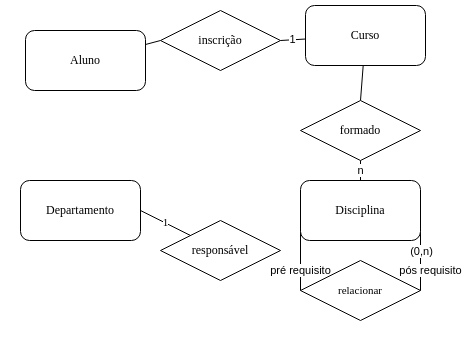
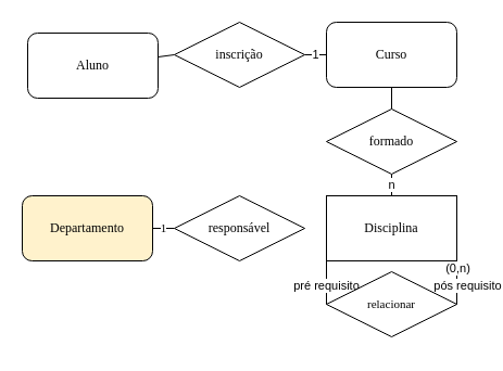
- <mxCell id="13" value="Curso" style="rounded=1;whiteSpace=wrap;html=1;fontFamily=Comic Sans MS;" vertex="1" parent="1"><mxGeometry x="305" y="5" width="120" height="60" as="geometry" /></mxCell>
+ <mxCell id="13" value="Curso" style="rounded=1;whiteSpace=wrap;html=1;fontFamily=Comic Sans MS;" vertex="1" parent="1"><mxGeometry x="300" y="20" width="120" height="60" as="geometry" /></mxCell>
- <mxCell id="17" value="inscrição" style="shape=rhombus;perimeter=rhombusPerimeter;whiteSpace=wrap;html=1;align=center;fontFamily=Comic Sans MS;" vertex="1" parent="1"><mxGeometry x="160" y="10" width="120" height="60" as="geometry" /></mxCell>
+ <mxCell id="17" value="inscrição" style="shape=rhombus;perimeter=rhombusPerimeter;whiteSpace=wrap;html=1;align=center;fontFamily=Comic Sans MS;" vertex="1" parent="1"><mxGeometry x="160" y="20" width="120" height="60" as="geometry" /></mxCell>
- <mxCell id="2" value="Departamento" style="rounded=1;whiteSpace=wrap;html=1;fontFamily=Comic Sans MS;" vertex="1" parent="1"><mxGeometry x="20" y="180" width="120" height="60" as="geometry" /></mxCell>
+ <mxCell id="2" value="Departamento" style="rounded=1;whiteSpace=wrap;html=1;fontFamily=Comic Sans MS;fillColor=#fff2cc;" vertex="1" parent="1"><mxGeometry x="20" y="180" width="120" height="60" as="geometry" /></mxCell>
- <mxCell id="7" value="Disciplina" style="rounded=1;whiteSpace=wrap;html=1;fontFamily=Comic Sans MS;" vertex="1" parent="1"><mxGeometry x="300" y="180" width="120" height="60" as="geometry" /></mxCell>
+ <mxCell id="7" value="Disciplina" style="whiteSpace=wrap;html=1;fontFamily=Comic Sans MS;rounded=0;" vertex="1" parent="1"><mxGeometry x="300" y="180" width="120" height="60" as="geometry" /></mxCell>
- <mxCell id="9" value="responsável" style="shape=rhombus;perimeter=rhombusPerimeter;whiteSpace=wrap;html=1;align=center;fontFamily=Comic Sans MS;" vertex="1" parent="1"><mxGeometry x="160" y="220" width="120" height="60" as="geometry" /></mxCell>
+ <mxCell id="9" value="responsável" style="shape=rhombus;perimeter=rhombusPerimeter;whiteSpace=wrap;html=1;align=center;fontFamily=Comic Sans MS;" vertex="1" parent="1"><mxGeometry x="160" y="180" width="120" height="60" as="geometry" /></mxCell>
- <mxCell id="10" value="relacionar" style="shape=rhombus;perimeter=rhombusPerimeter;whiteSpace=wrap;html=1;align=center;fontFamily=Comic Sans MS;fontSize=11;fontColor=default;" vertex="1" parent="1"><mxGeometry x="300" y="260" width="120" height="60" as="geometry" /></mxCell>
+ <mxCell id="10" value="relacionar" style="shape=rhombus;perimeter=rhombusPerimeter;whiteSpace=wrap;html=1;align=center;fontFamily=Comic Sans MS;fontSize=11;fontColor=default;" vertex="1" parent="1"><mxGeometry x="300" y="250" width="120" height="60" as="geometry" /></mxCell>
